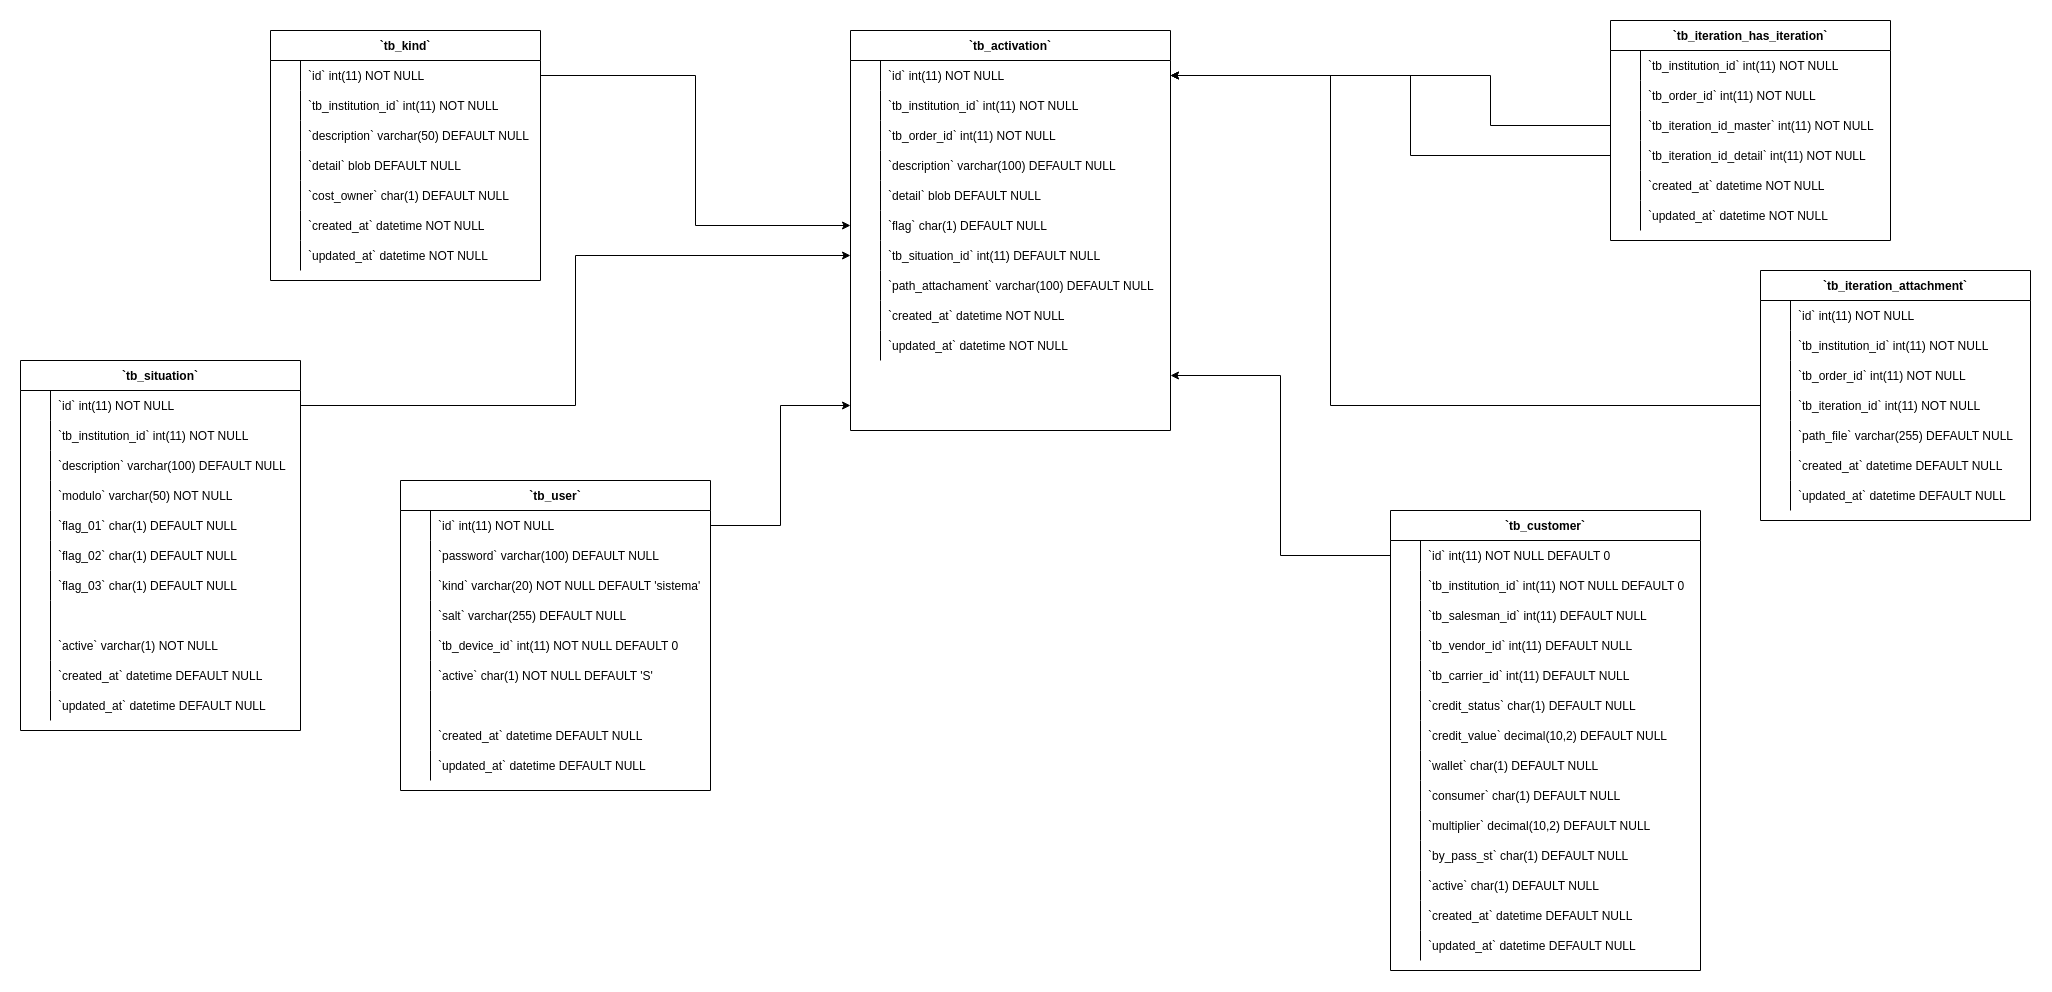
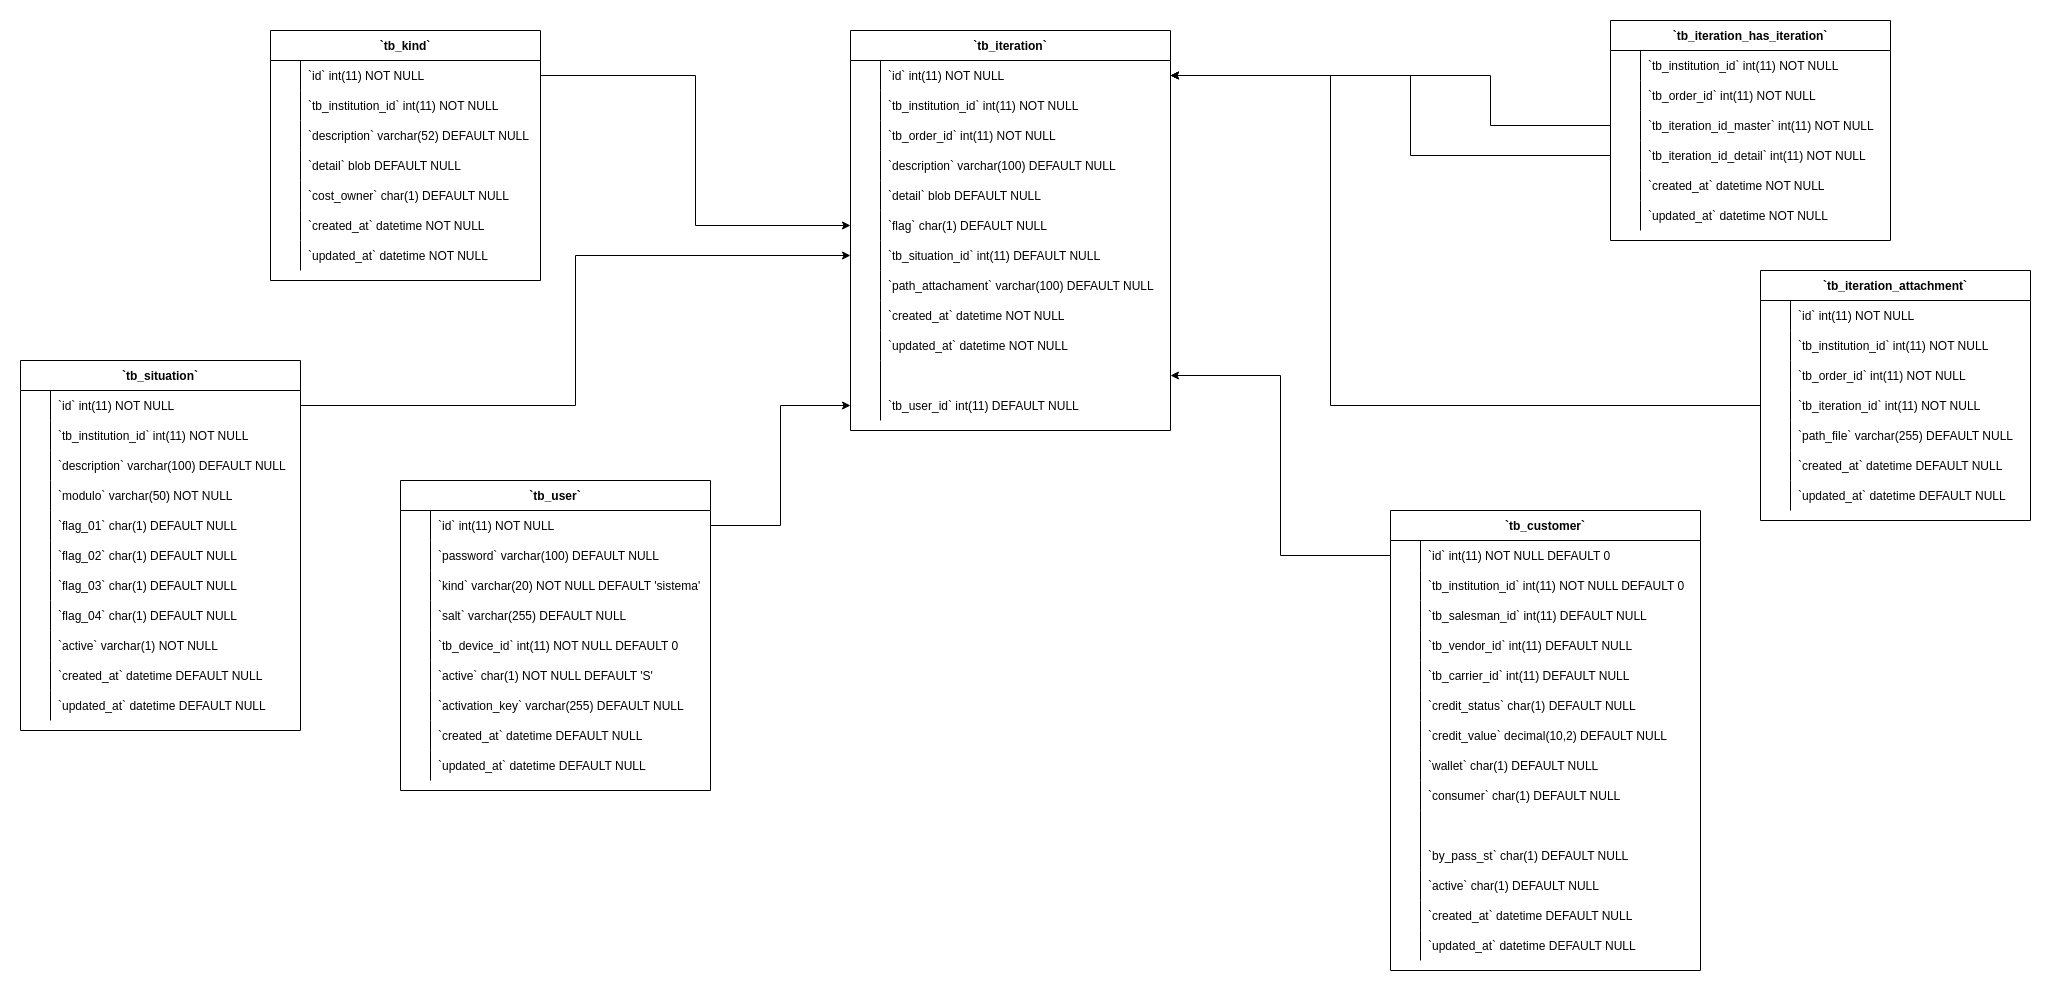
- <mxCell id="2" value="`tb_activation`" style="shape=table;startSize=30;container=1;collapsible=1;childLayout=tableLayout;fixedRows=1;rowLines=0;fontStyle=1;align=center;resizeLast=1;" vertex="1" parent="1"><mxGeometry x="850" y="30" width="320" height="400" as="geometry" /></mxCell>
+ <mxCell id="2" value="`tb_iteration`" style="shape=table;startSize=30;container=1;collapsible=1;childLayout=tableLayout;fixedRows=1;rowLines=0;fontStyle=1;align=center;resizeLast=1;" vertex="1" parent="1"><mxGeometry x="850" y="30" width="320" height="400" as="geometry" /></mxCell>
- <mxCell id="47" value="`description` varchar(50) DEFAULT NULL" style="shape=partialRectangle;overflow=hidden;connectable=0;fillColor=none;top=0;left=0;bottom=0;right=0;align=left;spacingLeft=6;" vertex="1" parent="45"><mxGeometry x="30" width="240" height="30" as="geometry" /></mxCell>
+ <mxCell id="47" value="`description` varchar(52) DEFAULT NULL" style="shape=partialRectangle;overflow=hidden;connectable=0;fillColor=none;top=0;left=0;bottom=0;right=0;align=left;spacingLeft=6;" vertex="1" parent="45"><mxGeometry x="30" width="240" height="30" as="geometry" /></mxCell>
+ <mxCell id="37" value="`tb_user_id` int(11) DEFAULT NULL" style="shape=partialRectangle;overflow=hidden;connectable=0;fillColor=none;top=0;left=0;bottom=0;right=0;align=left;spacingLeft=6;" vertex="1" parent="35"><mxGeometry x="30" width="290" height="30" as="geometry" /></mxCell>
+ <mxCell id="198" value="`flag_04` char(1) DEFAULT NULL" style="shape=partialRectangle;overflow=hidden;connectable=0;fillColor=none;top=0;left=0;bottom=0;right=0;align=left;spacingLeft=6;" vertex="1" parent="196"><mxGeometry x="30" width="250" height="30" as="geometry" /></mxCell>
+ <mxCell id="122" value="`activation_key` varchar(255) DEFAULT NULL" style="shape=partialRectangle;overflow=hidden;connectable=0;fillColor=none;top=0;left=0;bottom=0;right=0;align=left;spacingLeft=6;" vertex="1" parent="120"><mxGeometry x="30" width="280" height="30" as="geometry" /></mxCell>
- <mxCell id="159" value="`multiplier` decimal(10,2) DEFAULT NULL" style="shape=partialRectangle;overflow=hidden;connectable=0;fillColor=none;top=0;left=0;bottom=0;right=0;align=left;spacingLeft=6;" vertex="1" parent="157"><mxGeometry x="30" width="280" height="30" as="geometry" /></mxCell>
